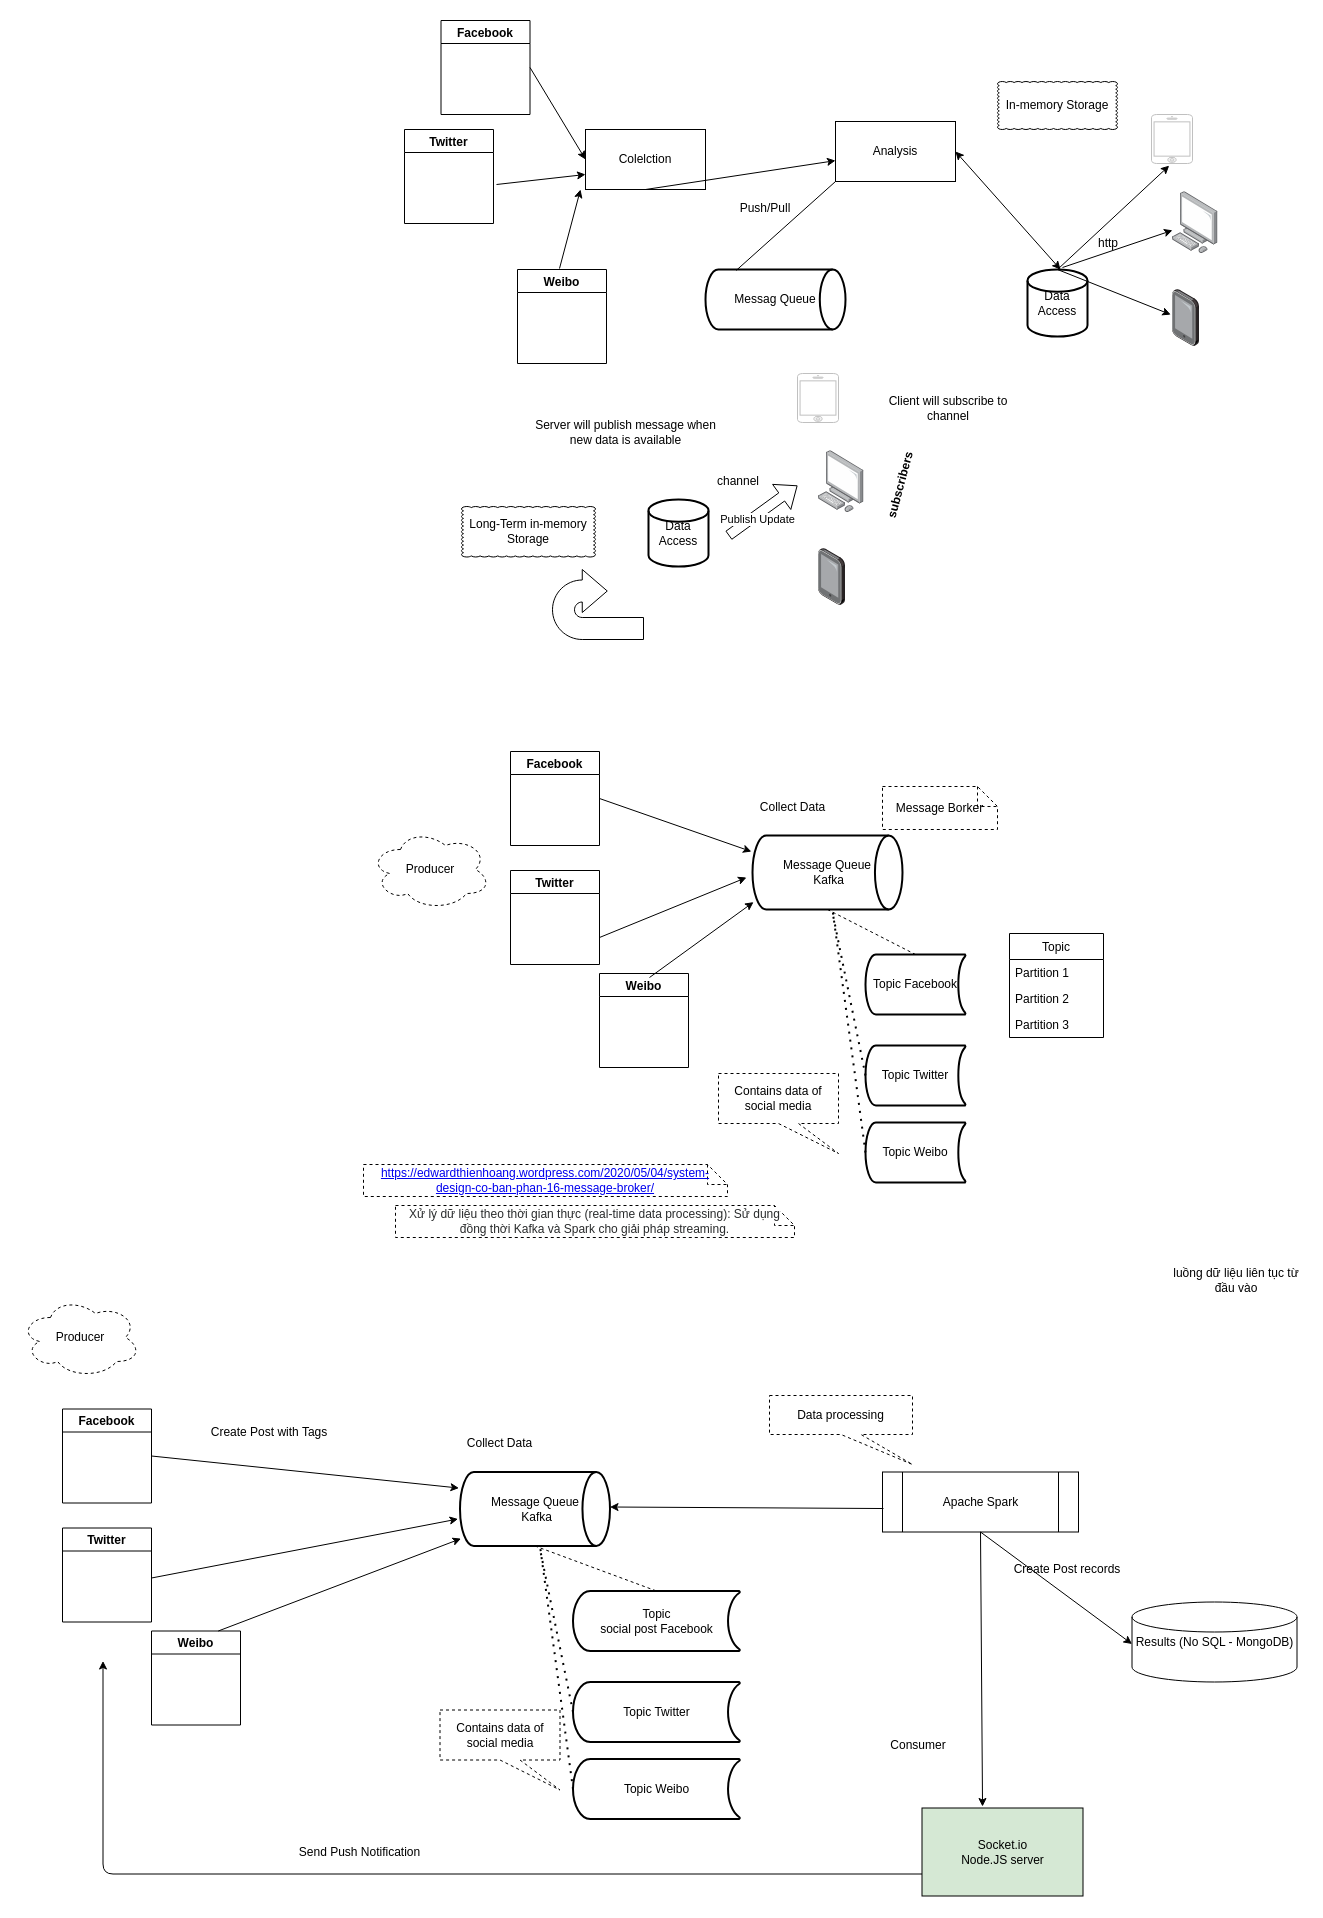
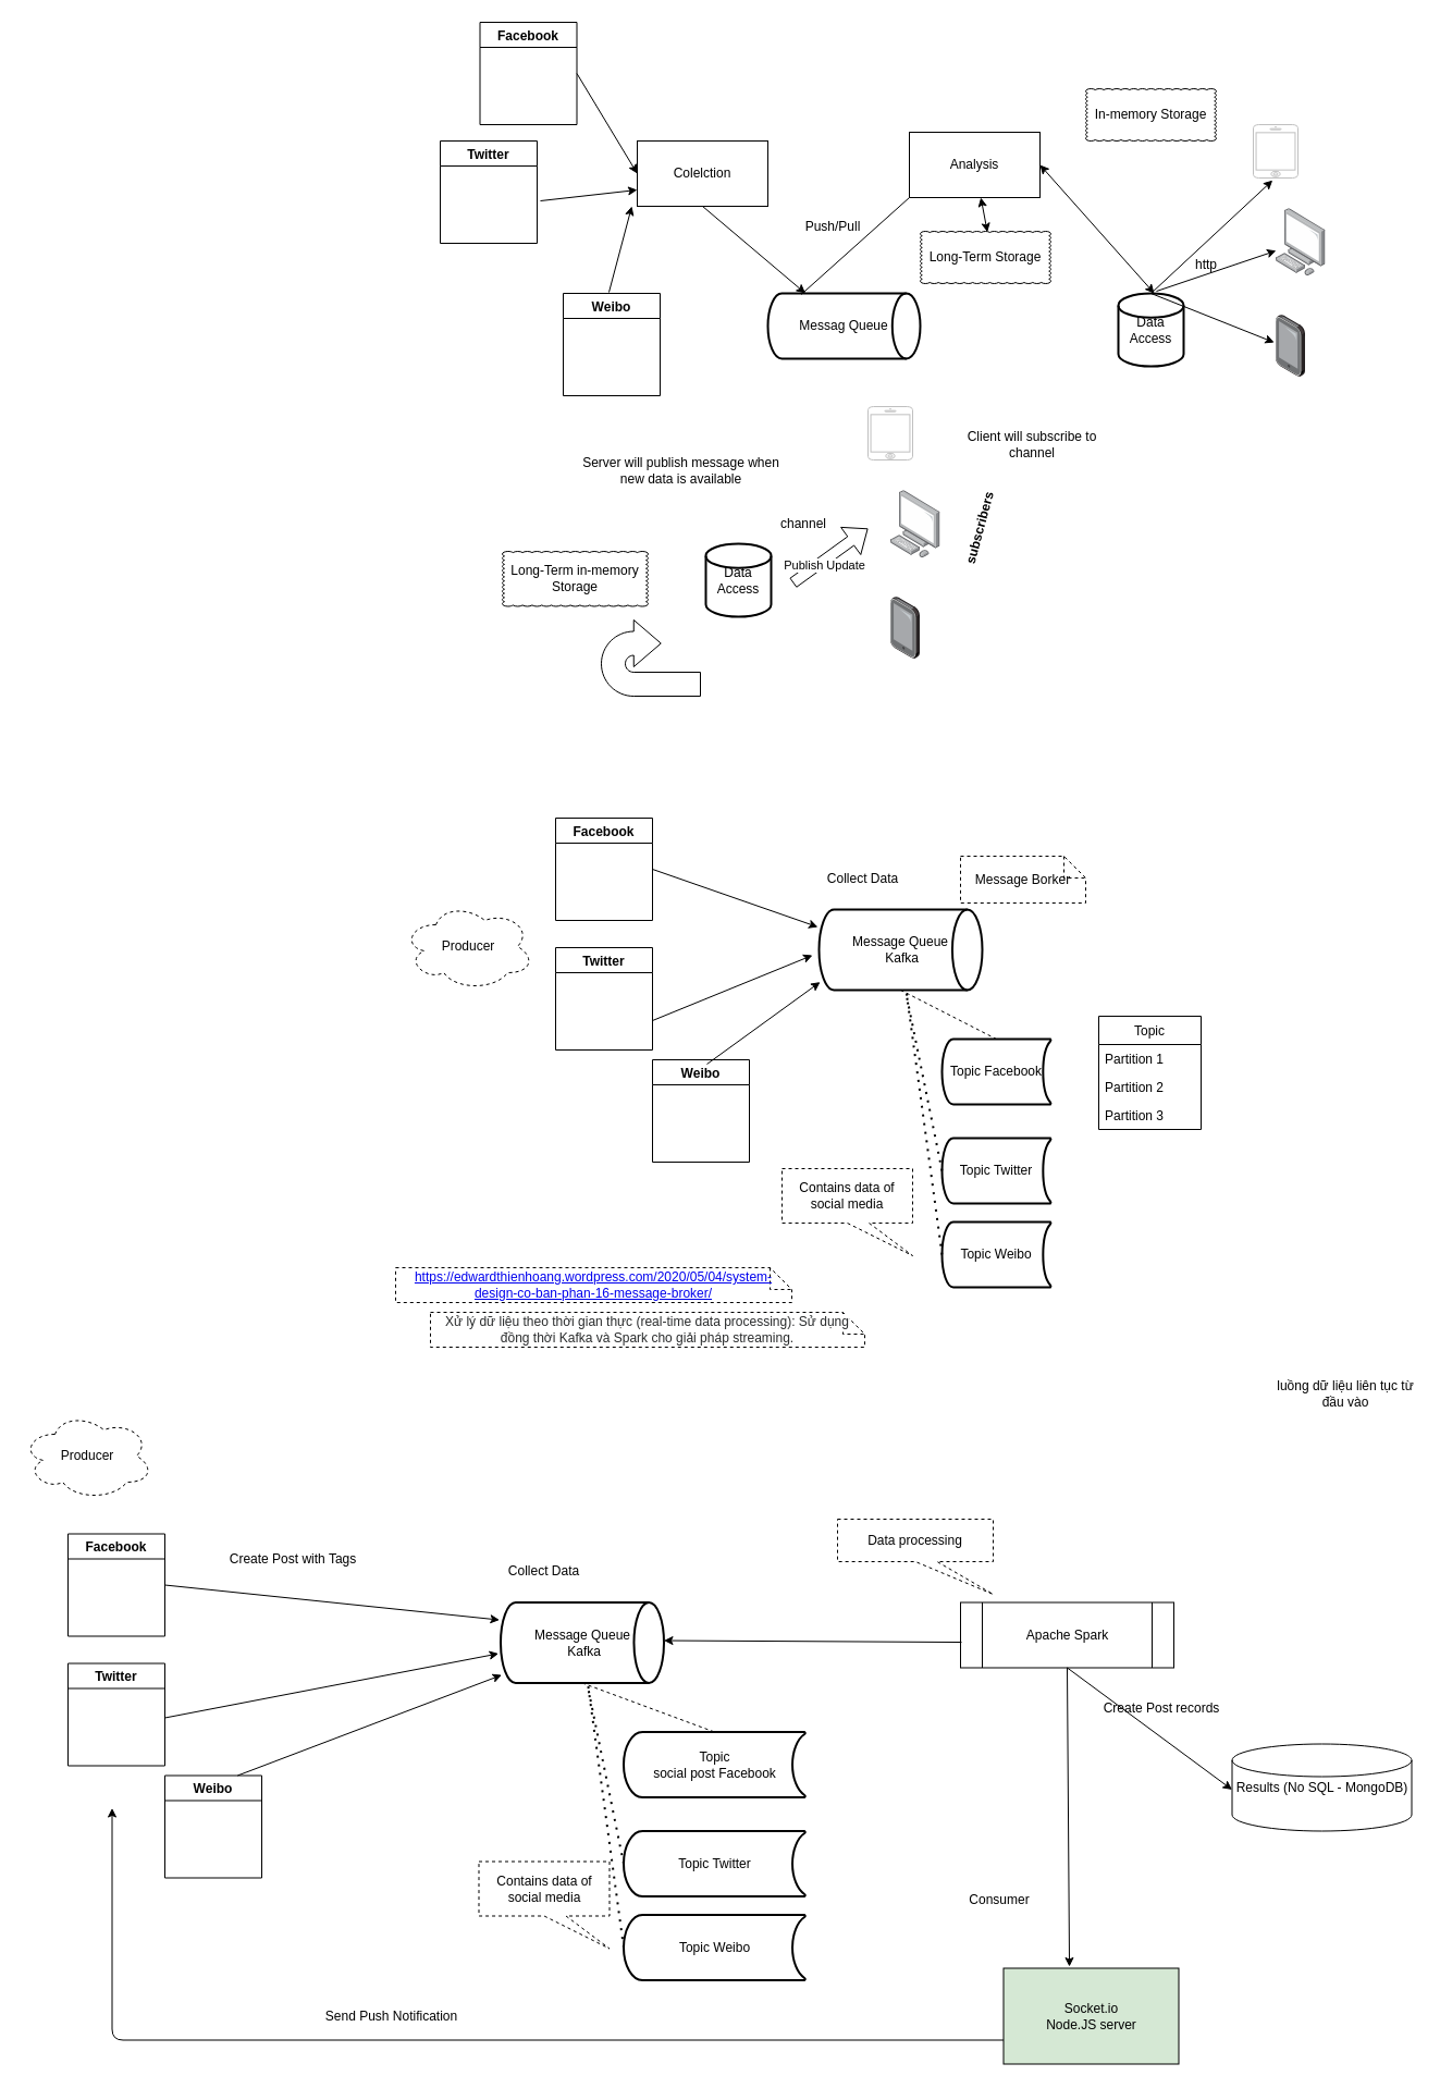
- <mxCell id="4" value="" style="endArrow=classic;html=1;exitX=0.5;exitY=1;exitDx=0;exitDy=0;" parent="1" source="3" target="5" edge="1"><mxGeometry width="50" height="50" relative="1" as="geometry"><mxPoint x="605" y="379" as="sourcePoint" /><mxPoint x="655" y="329" as="targetPoint" /></mxGeometry></mxCell>
+ <mxCell id="4" value="" style="endArrow=classic;html=1;exitX=0.5;exitY=1;exitDx=0;exitDy=0;" parent="1" source="3" target="2" edge="1"><mxGeometry width="50" height="50" relative="1" as="geometry"><mxPoint x="605" y="379" as="sourcePoint" /><mxPoint x="655" y="329" as="targetPoint" /></mxGeometry></mxCell>
+ <mxCell id="8" value="" style="endArrow=classic;startArrow=classic;html=1;exitX=0.514;exitY=0.015;exitDx=0;exitDy=0;exitPerimeter=0;" parent="1" source="7" target="5" edge="1"><mxGeometry width="50" height="50" relative="1" as="geometry"><mxPoint x="857" y="239" as="sourcePoint" /><mxPoint x="907" y="189" as="targetPoint" /></mxGeometry></mxCell>
+ <mxCell id="7" value="Long-Term Storage" style="whiteSpace=wrap;html=1;shape=mxgraph.basic.cloud_rect" parent="1" vertex="1"><mxGeometry x="845" y="212" width="120" height="48" as="geometry" /></mxCell>
